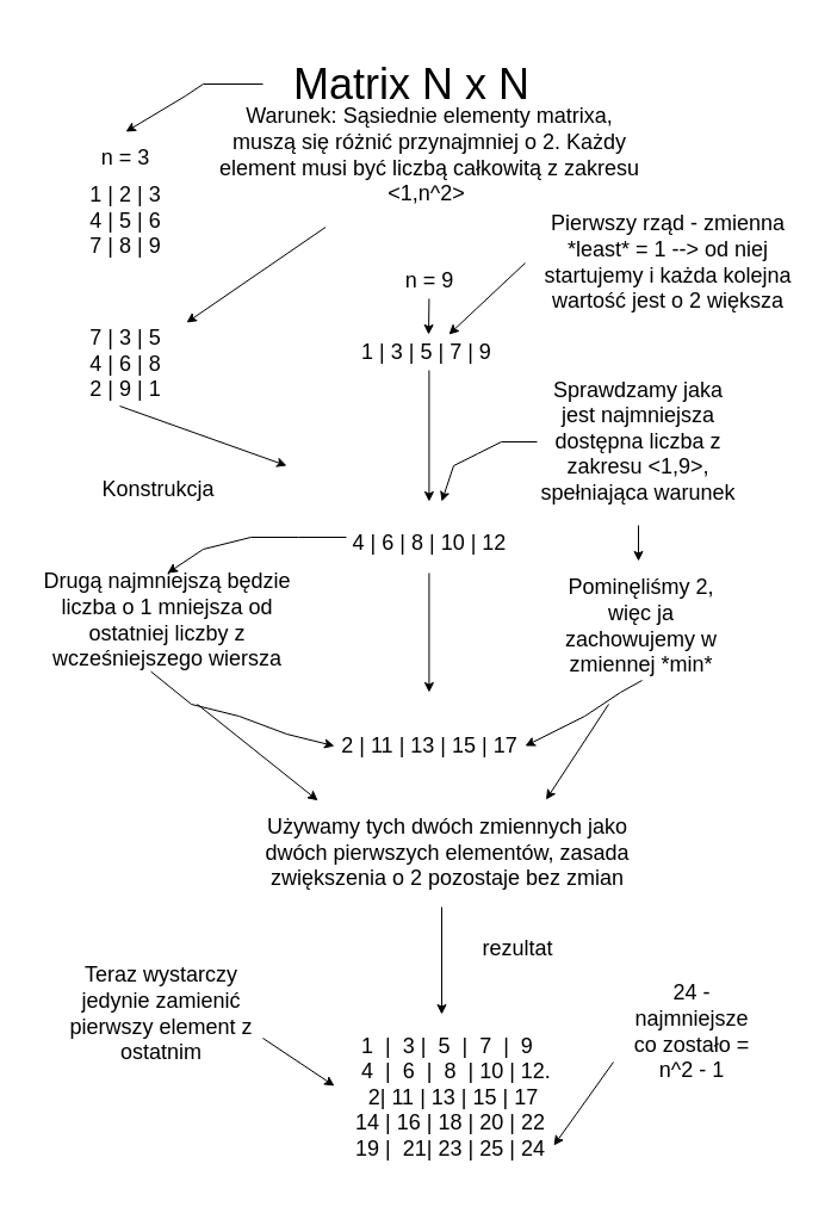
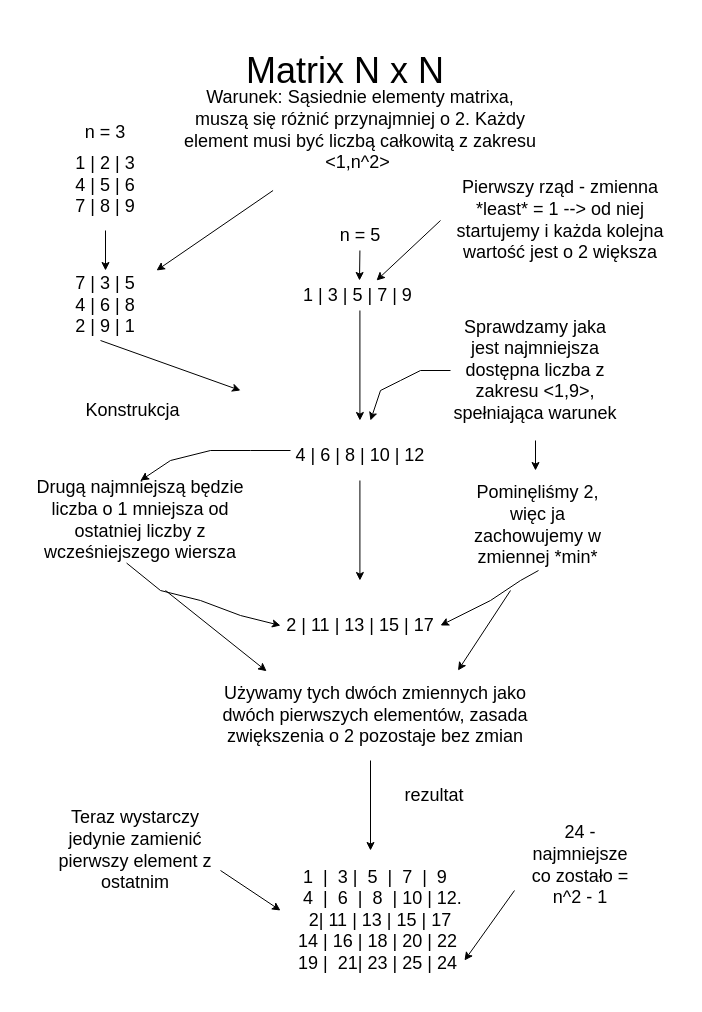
- <mxCell id="6" value="" style="endArrow=classic;html=1;rounded=0;fontSize=18;exitX=0;exitY=0.5;exitDx=0;exitDy=0;entryX=0.5;entryY=0;entryDx=0;entryDy=0;" parent="1" source="2" target="3" edge="1"><mxGeometry width="50" height="50" relative="1" as="geometry"><mxPoint x="170" y="90" as="sourcePoint" /><mxPoint x="130" y="80" as="targetPoint" /><Array as="points"><mxPoint x="170" y="70" /><mxPoint x="155" y="80" /></Array></mxGeometry></mxCell>
- <mxCell id="10" value="n = 9&lt;br&gt;" style="text;html=1;strokeColor=none;fillColor=none;align=center;verticalAlign=middle;whiteSpace=wrap;rounded=0;fontSize=18;" parent="1" vertex="1"><mxGeometry x="330" y="220" width="60" height="30" as="geometry" /></mxCell>
+ <mxCell id="10" value="n = 5&lt;br&gt;" style="text;html=1;strokeColor=none;fillColor=none;align=center;verticalAlign=middle;whiteSpace=wrap;rounded=0;fontSize=18;" parent="1" vertex="1"><mxGeometry x="330" y="220" width="60" height="30" as="geometry" /></mxCell>
+ <mxCell id="8" value="" style="endArrow=classic;html=1;rounded=0;fontSize=18;" parent="1" source="4" target="7" edge="1"><mxGeometry width="50" height="50" relative="1" as="geometry"><mxPoint x="90" y="270" as="sourcePoint" /><mxPoint x="140" y="220" as="targetPoint" /><Array as="points" /></mxGeometry></mxCell>
